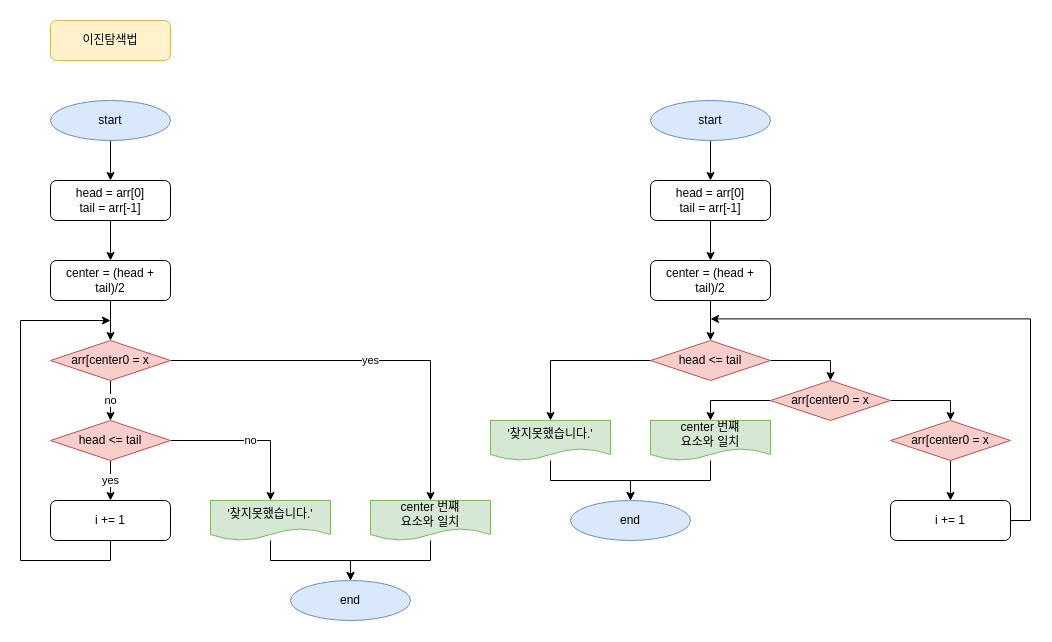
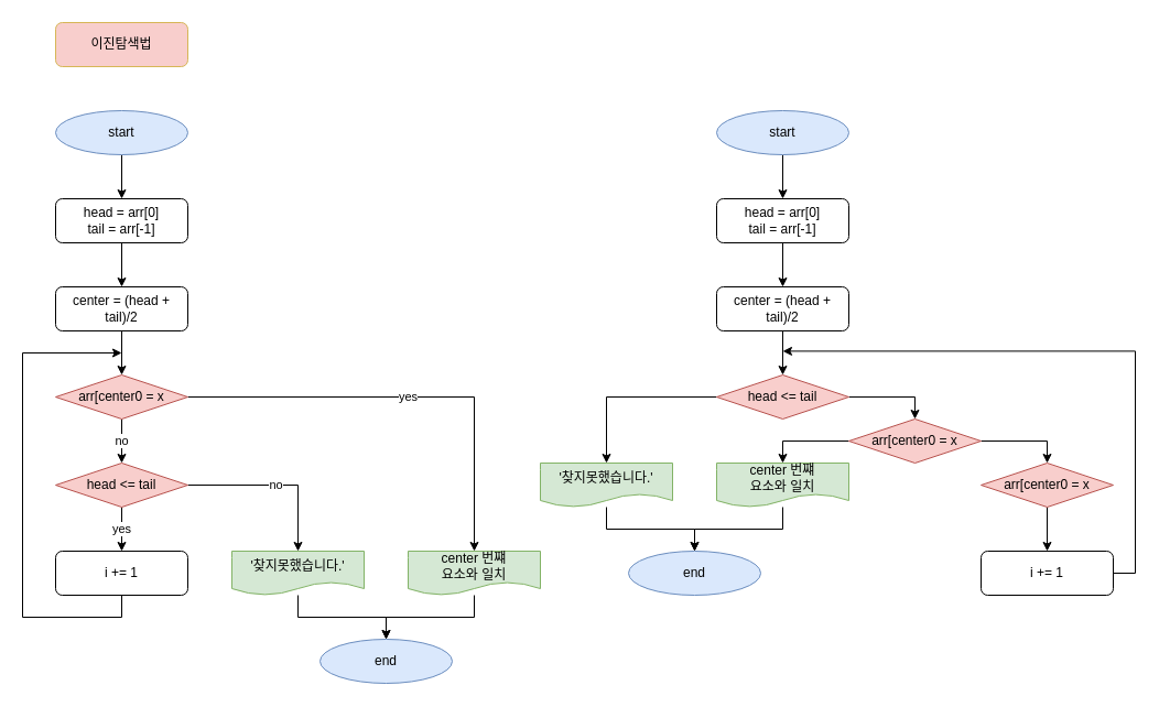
- <mxCell id="4" value="이진탐색법" style="rounded=1;whiteSpace=wrap;html=1;fillColor=#fff2cc;strokeColor=#d6b656;" vertex="1" parent="1"><mxGeometry x="50" width="120" height="40" as="geometry" y="20" /></mxCell>
+ <mxCell id="4" value="이진탐색법" style="rounded=1;whiteSpace=wrap;html=1;fillColor=#f8cecc;strokeColor=#d6b656;" vertex="1" parent="1"><mxGeometry x="50" width="120" height="40" as="geometry" y="20" /></mxCell>
